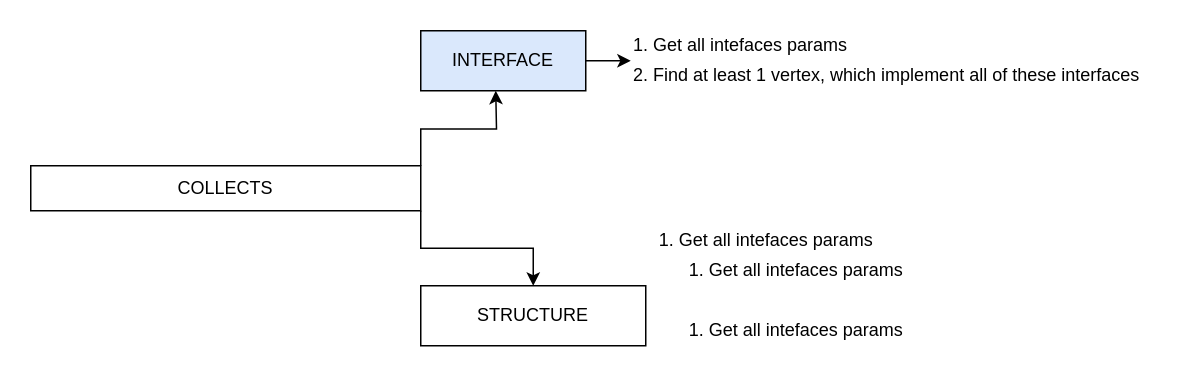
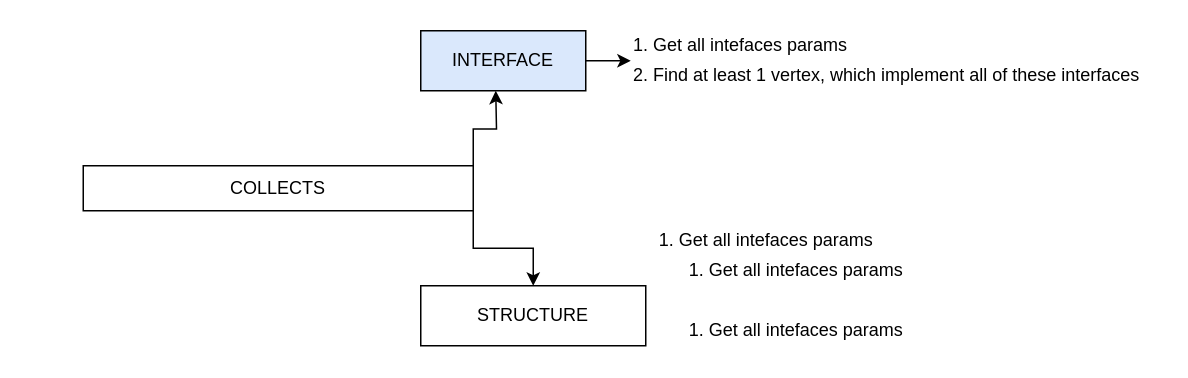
- <mxCell id="4" value="COLLECTS" style="rounded=0;whiteSpace=wrap;html=1;" vertex="1" parent="1"><mxGeometry x="20" y="110" width="260" height="30" as="geometry" /></mxCell>
+ <mxCell id="4" value="COLLECTS" style="rounded=0;whiteSpace=wrap;html=1;" vertex="1" parent="1"><mxGeometry x="55" y="110" width="260" height="30" as="geometry" /></mxCell>
